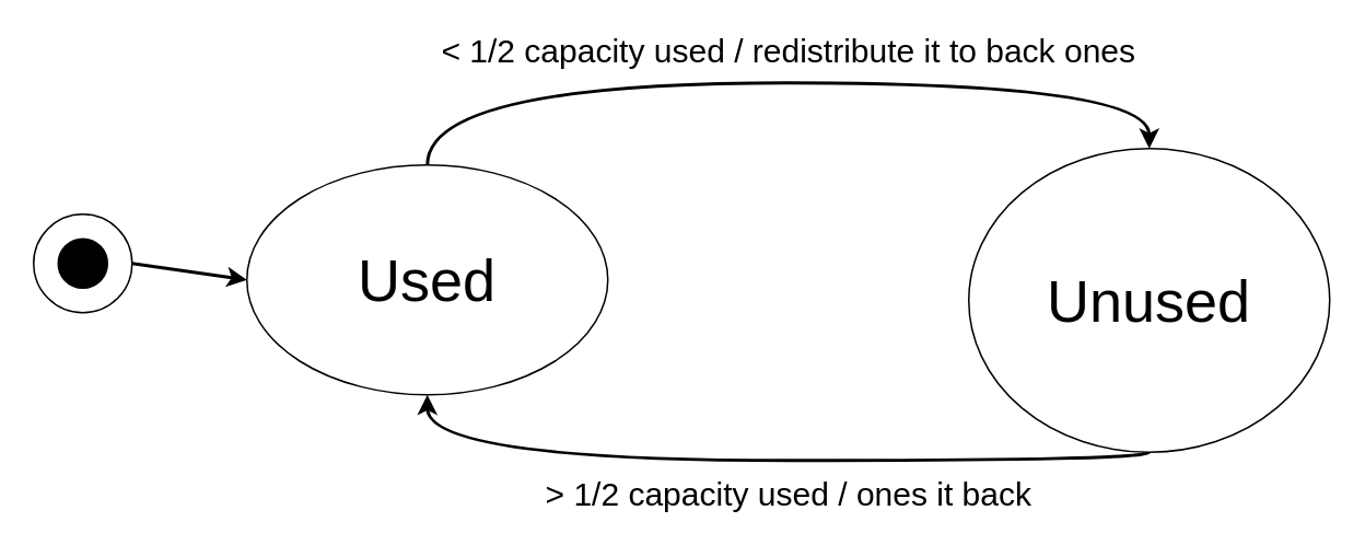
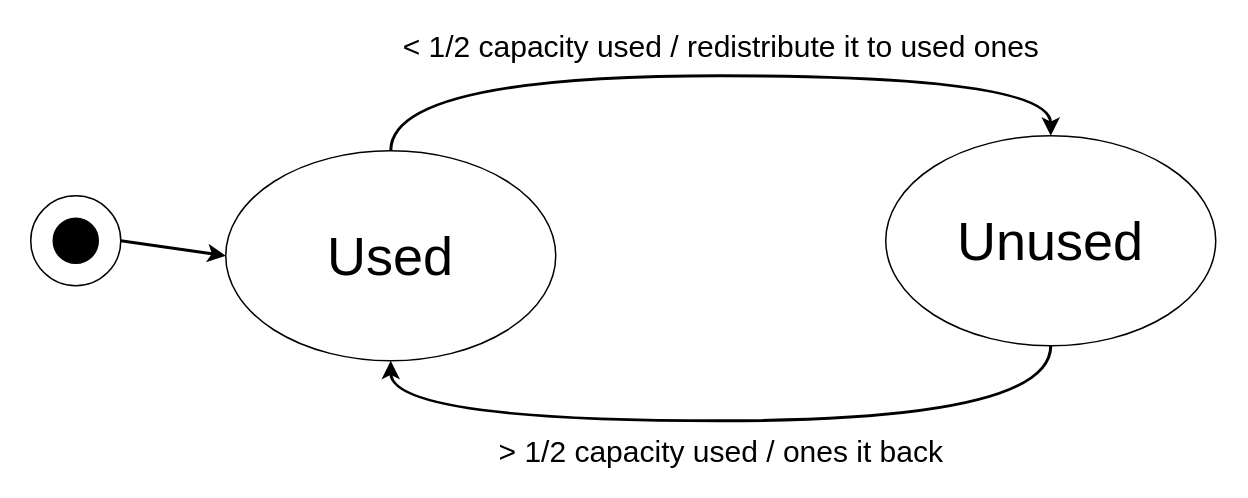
- <mxCell id="5" value="&lt;font style=&quot;font-size: 20px&quot;&gt;&amp;lt; 1/2 capacity used / redistribute it to back ones&lt;/font&gt;" style="text;html=1;align=center;verticalAlign=middle;resizable=0;points=[];autosize=1;" vertex="1" parent="1"><mxGeometry x="260" y="20" width="440" height="20" as="geometry" /></mxCell>
+ <mxCell id="5" value="&lt;font style=&quot;font-size: 20px&quot;&gt;&amp;lt; 1/2 capacity used / redistribute it to used ones&lt;/font&gt;" style="text;html=1;align=center;verticalAlign=middle;resizable=0;points=[];autosize=1;" vertex="1" parent="1"><mxGeometry x="260" y="20" width="440" height="20" as="geometry" /></mxCell>
- <mxCell id="3" value="&lt;font style=&quot;font-size: 36px&quot;&gt;Unused&lt;/font&gt;" style="ellipse;whiteSpace=wrap;html=1;" vertex="1" parent="1"><mxGeometry x="590" y="90" width="220" height="185" as="geometry" /></mxCell>
+ <mxCell id="3" value="&lt;font style=&quot;font-size: 36px&quot;&gt;Unused&lt;/font&gt;" style="ellipse;whiteSpace=wrap;html=1;" vertex="1" parent="1"><mxGeometry x="590" y="90" width="220" height="140" as="geometry" /></mxCell>
